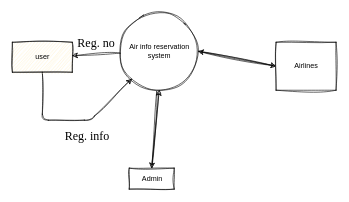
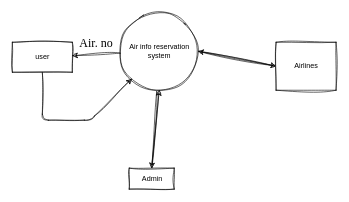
- <mxCell id="12" value="Reg. no" style="text;strokeColor=none;align=center;fillColor=none;html=1;verticalAlign=middle;whiteSpace=wrap;rounded=0;sketch=1;hachureGap=4;jiggle=2;curveFitting=1;fontFamily=Architects Daughter;fontSource=https%3A%2F%2Ffonts.googleapis.com%2Fcss%3Ffamily%3DArchitects%2BDaughter;fontSize=20;" vertex="1" parent="1"><mxGeometry x="120" y="50" width="80" height="40" as="geometry" /></mxCell>
+ <mxCell id="12" value="Air. no" style="text;strokeColor=none;align=center;fillColor=none;html=1;verticalAlign=middle;whiteSpace=wrap;rounded=0;sketch=1;hachureGap=4;jiggle=2;curveFitting=1;fontFamily=Architects Daughter;fontSource=https%3A%2F%2Ffonts.googleapis.com%2Fcss%3Ffamily%3DArchitects%2BDaughter;fontSize=20;" vertex="1" parent="1"><mxGeometry x="120" y="50" width="80" height="40" as="geometry" /></mxCell>
- <mxCell id="7" value="user" style="html=1;dashed=0;whitespace=wrap;sketch=1;curveFitting=1;jiggle=2;fillColor=#fff2cc;" vertex="1" parent="1"><mxGeometry x="20" y="70" width="100" height="50" as="geometry" /></mxCell>
+ <mxCell id="7" value="user" style="html=1;dashed=0;whitespace=wrap;sketch=1;curveFitting=1;jiggle=2;" vertex="1" parent="1"><mxGeometry x="20" y="70" width="100" height="50" as="geometry" /></mxCell>
- <mxCell id="13" value="Reg. info" style="text;strokeColor=none;align=center;fillColor=none;html=1;verticalAlign=middle;whiteSpace=wrap;rounded=0;sketch=1;hachureGap=4;jiggle=2;curveFitting=1;fontFamily=Architects Daughter;fontSource=https%3A%2F%2Ffonts.googleapis.com%2Fcss%3Ffamily%3DArchitects%2BDaughter;fontSize=20;" vertex="1" parent="1"><mxGeometry x="90" y="210" width="110" height="30" as="geometry" /></mxCell>
